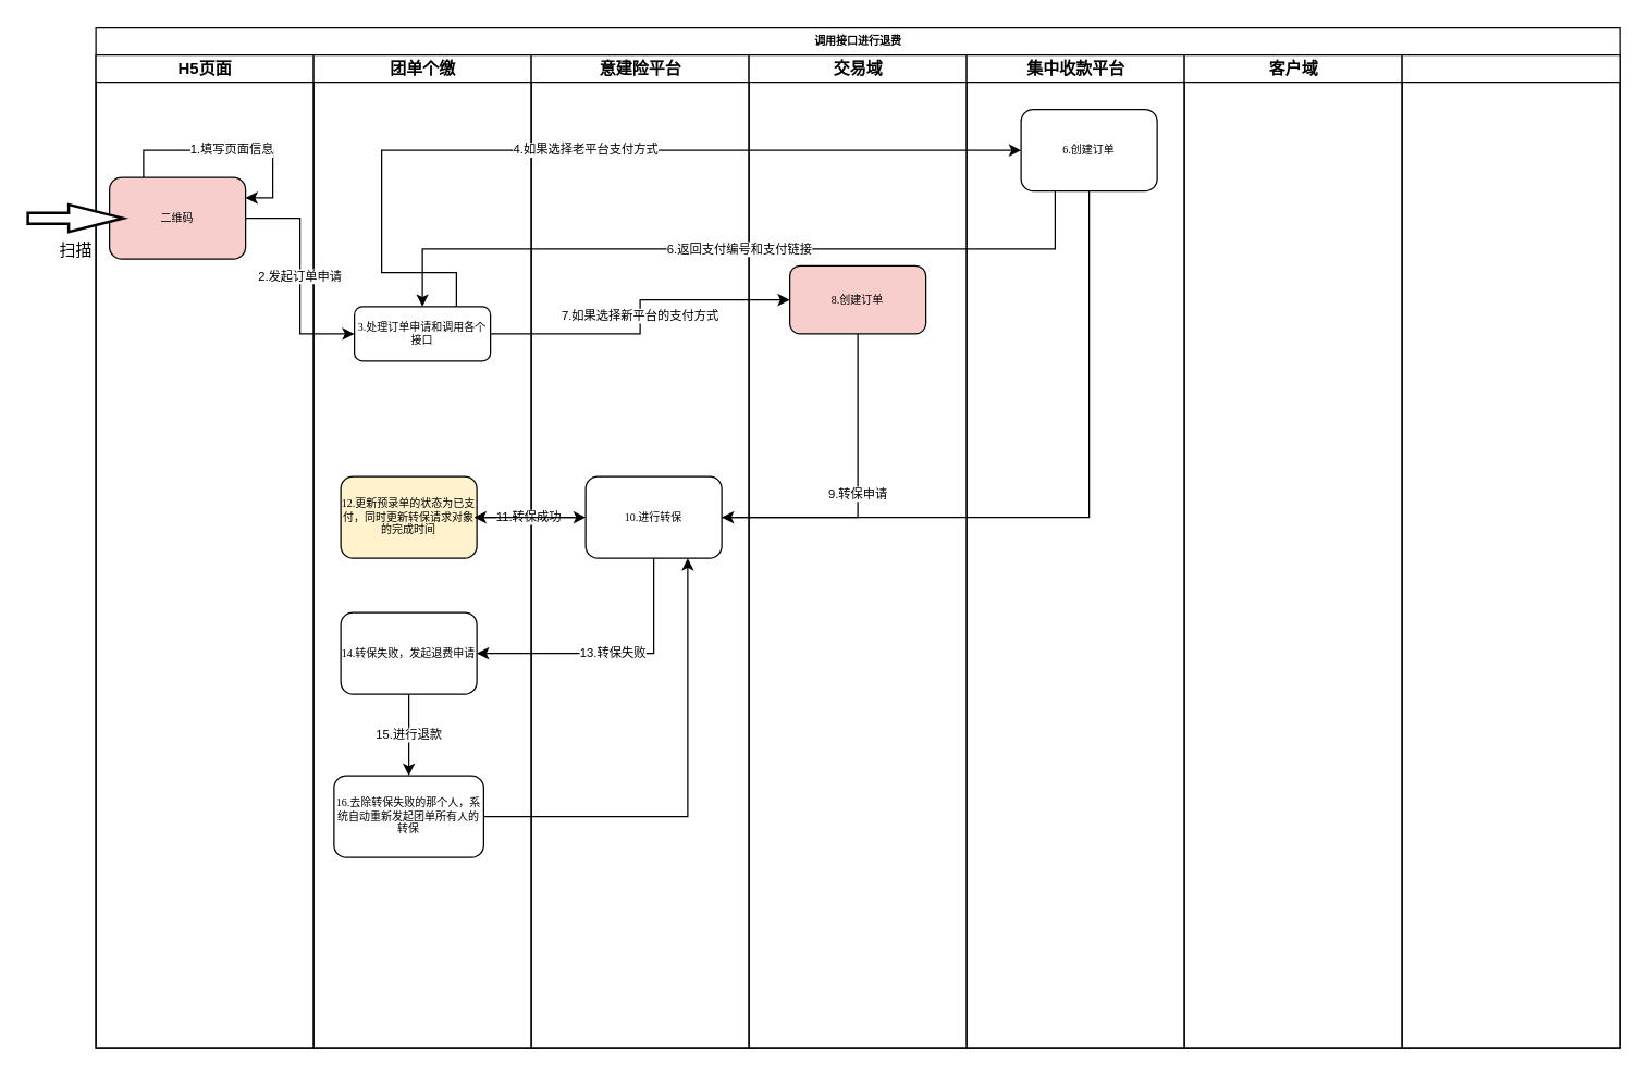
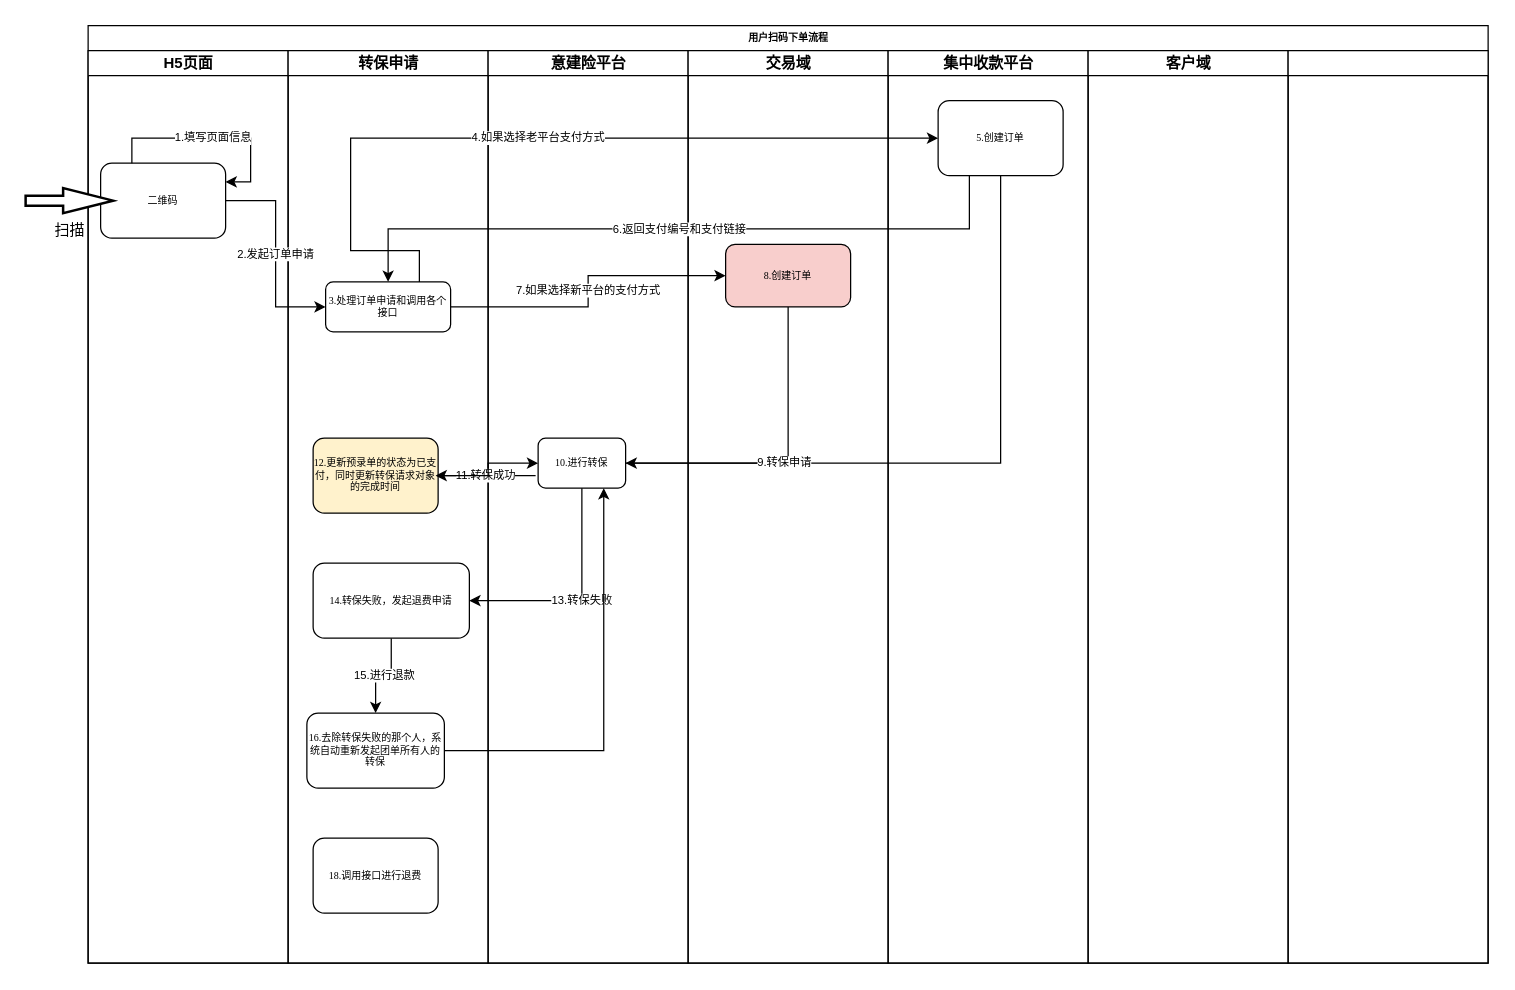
- <mxCell id="2" value="调用接口进行退费" style="swimlane;html=1;childLayout=stackLayout;startSize=20;rounded=0;shadow=0;labelBackgroundColor=none;strokeWidth=1;fontFamily=Verdana;fontSize=8;align=center;" parent="1" vertex="1"><mxGeometry x="70" y="20" width="1120" height="750" as="geometry" /></mxCell>
+ <mxCell id="2" value="用户扫码下单流程" style="swimlane;html=1;childLayout=stackLayout;startSize=20;rounded=0;shadow=0;labelBackgroundColor=none;strokeWidth=1;fontFamily=Verdana;fontSize=8;align=center;" parent="1" vertex="1"><mxGeometry x="70" y="20" width="1120" height="750" as="geometry" /></mxCell>
- <mxCell id="7" value="团单个缴" style="swimlane;html=1;startSize=20;" parent="2" vertex="1"><mxGeometry x="160" y="20" width="160" height="730" as="geometry" /></mxCell>
+ <mxCell id="7" value="转保申请" style="swimlane;html=1;startSize=20;" parent="2" vertex="1"><mxGeometry x="160" y="20" width="160" height="730" as="geometry" /></mxCell>
- <mxCell id="19" value="6.创建订单" style="rounded=1;whiteSpace=wrap;html=1;shadow=0;labelBackgroundColor=none;strokeWidth=1;fontFamily=Verdana;fontSize=8;align=center;" parent="18" vertex="1"><mxGeometry x="40" y="40" width="100" height="60" as="geometry" /></mxCell>
+ <mxCell id="19" value="5.创建订单" style="rounded=1;whiteSpace=wrap;html=1;shadow=0;labelBackgroundColor=none;strokeWidth=1;fontFamily=Verdana;fontSize=8;align=center;" parent="18" vertex="1"><mxGeometry x="40" y="40" width="100" height="60" as="geometry" /></mxCell>
- <mxCell id="4" value="二维码" style="rounded=1;whiteSpace=wrap;html=1;shadow=0;labelBackgroundColor=none;strokeWidth=1;fontFamily=Verdana;fontSize=8;align=center;fillColor=#f8cecc;" parent="3" vertex="1"><mxGeometry x="10" y="90" width="100" height="60" as="geometry" /></mxCell>
+ <mxCell id="4" value="二维码" style="rounded=1;whiteSpace=wrap;html=1;shadow=0;labelBackgroundColor=none;strokeWidth=1;fontFamily=Verdana;fontSize=8;align=center;" parent="3" vertex="1"><mxGeometry x="10" y="90" width="100" height="60" as="geometry" /></mxCell>
- <mxCell id="15" value="10.进行转保" style="rounded=1;whiteSpace=wrap;html=1;shadow=0;labelBackgroundColor=none;strokeWidth=1;fontFamily=Verdana;fontSize=8;align=center;" parent="14" vertex="1"><mxGeometry x="40" y="310" width="100" height="60" as="geometry" /></mxCell>
+ <mxCell id="15" value="10.进行转保" style="rounded=1;whiteSpace=wrap;html=1;shadow=0;labelBackgroundColor=none;strokeWidth=1;fontFamily=Verdana;fontSize=8;align=center;" parent="14" vertex="1"><mxGeometry x="40" y="310" width="70" height="40" as="geometry" /></mxCell>
- <mxCell id="11" value="14.转保失败，发起退费申请" style="rounded=1;whiteSpace=wrap;html=1;shadow=0;labelBackgroundColor=none;strokeWidth=1;fontFamily=Verdana;fontSize=8;align=center;" parent="7" vertex="1"><mxGeometry x="20" y="410" width="100" height="60" as="geometry" /></mxCell>
+ <mxCell id="11" value="14.转保失败，发起退费申请" style="rounded=1;whiteSpace=wrap;html=1;shadow=0;labelBackgroundColor=none;strokeWidth=1;fontFamily=Verdana;fontSize=8;align=center;" parent="7" vertex="1"><mxGeometry x="20" y="410" width="125" height="60" as="geometry" /></mxCell>
+ <mxCell id="13" value="18.调用接口进行退费" style="rounded=1;whiteSpace=wrap;html=1;shadow=0;labelBackgroundColor=none;strokeWidth=1;fontFamily=Verdana;fontSize=8;align=center;" parent="7" vertex="1"><mxGeometry x="20" y="630" width="100" height="60" as="geometry" /></mxCell>
